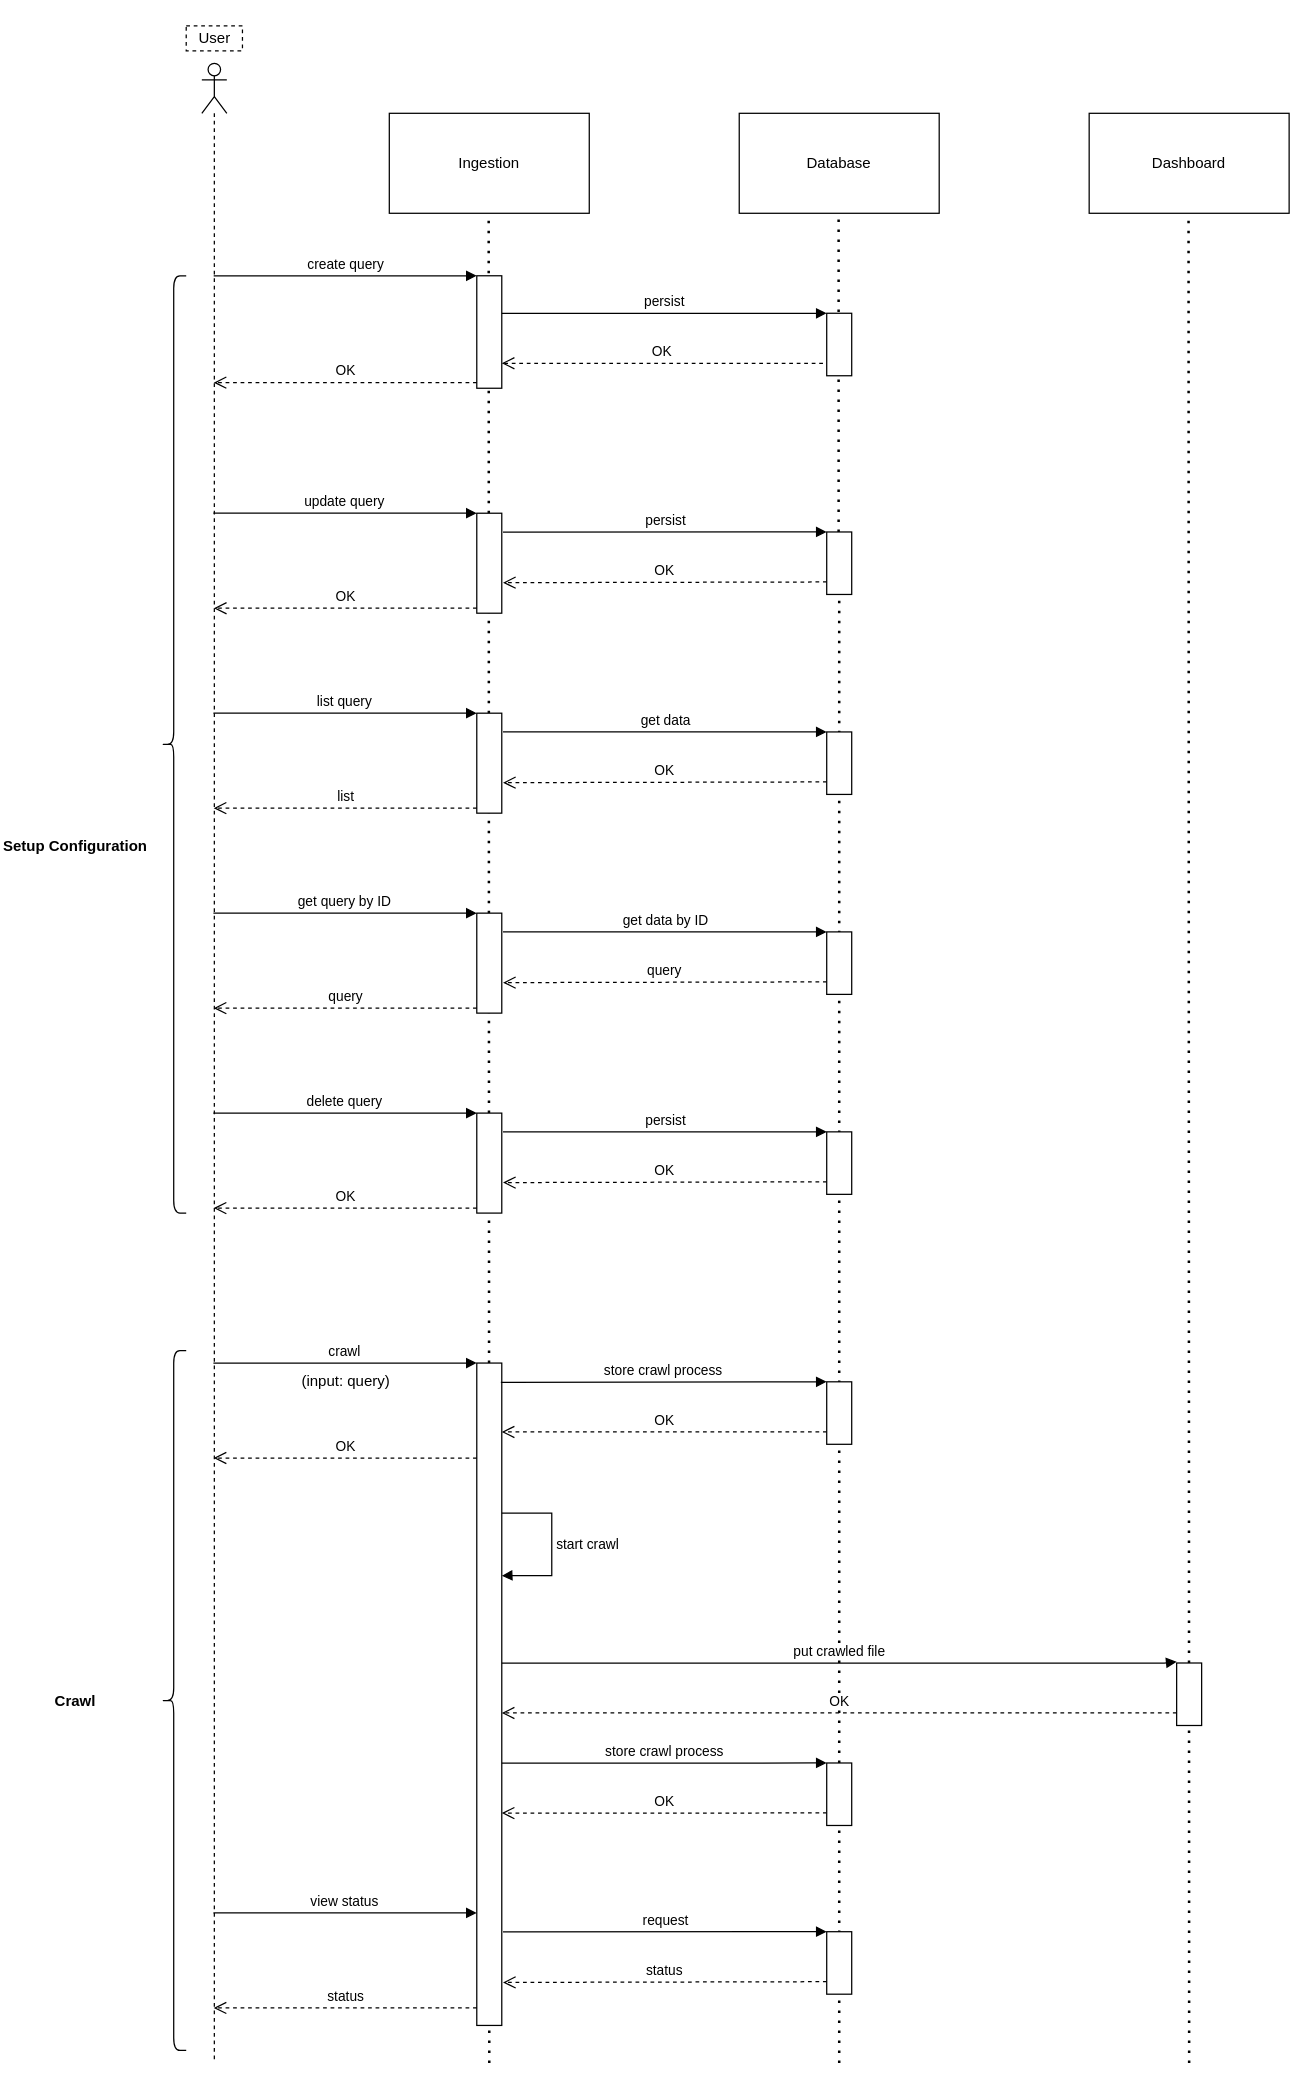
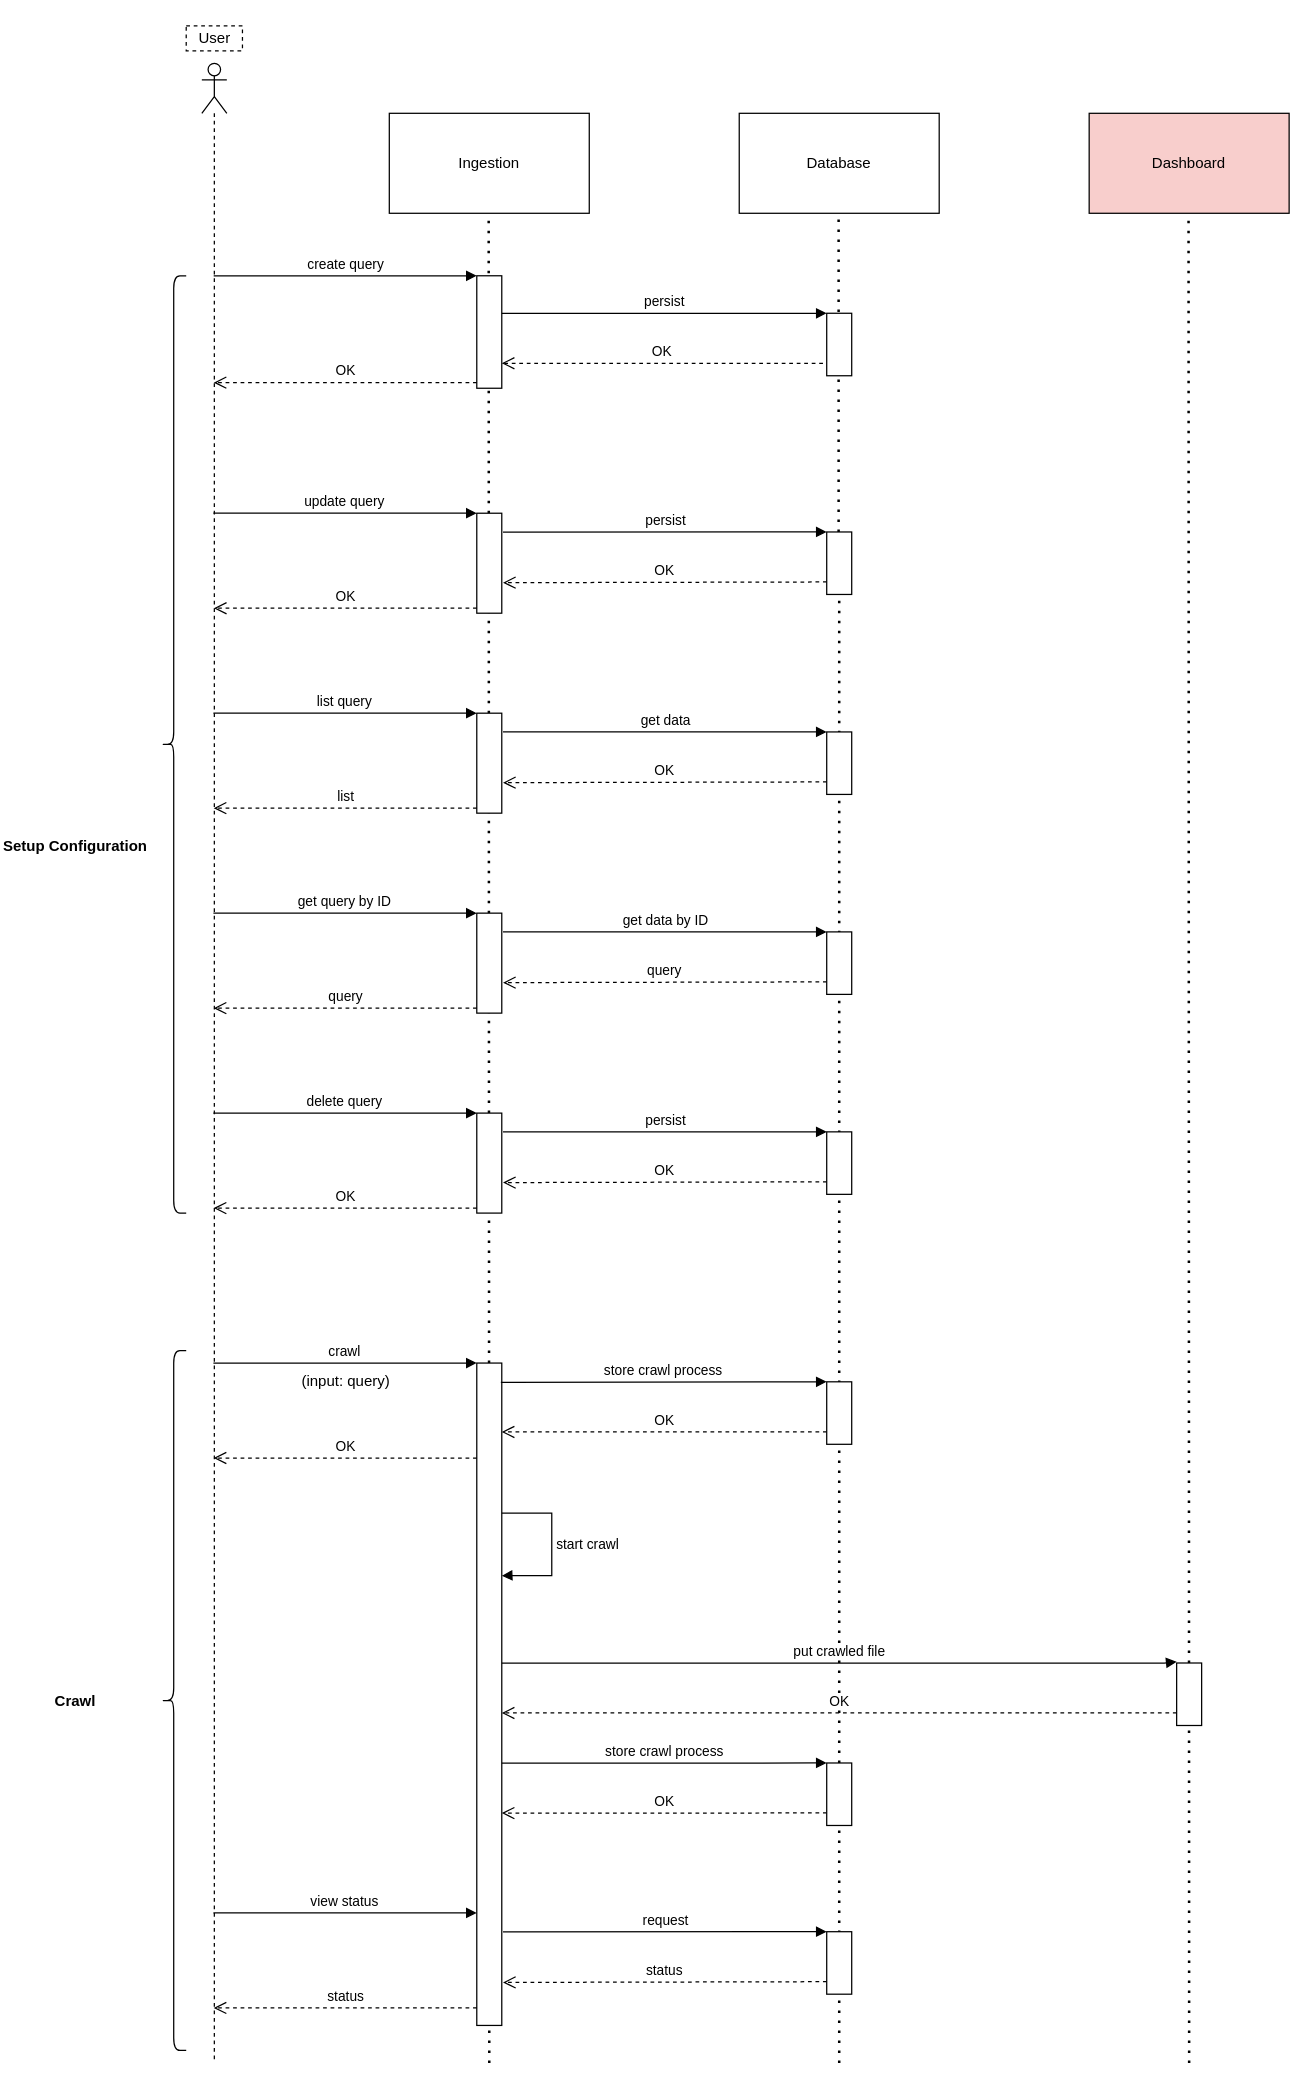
- <mxCell id="5" value="Dashboard" style="rounded=0;whiteSpace=wrap;html=1;" parent="1" vertex="1"><mxGeometry x="871" y="90" width="160" height="80" as="geometry" /></mxCell>
+ <mxCell id="5" value="Dashboard" style="rounded=0;whiteSpace=wrap;html=1;fillColor=#f8cecc;" parent="1" vertex="1"><mxGeometry x="871" y="90" width="160" height="80" as="geometry" /></mxCell>
